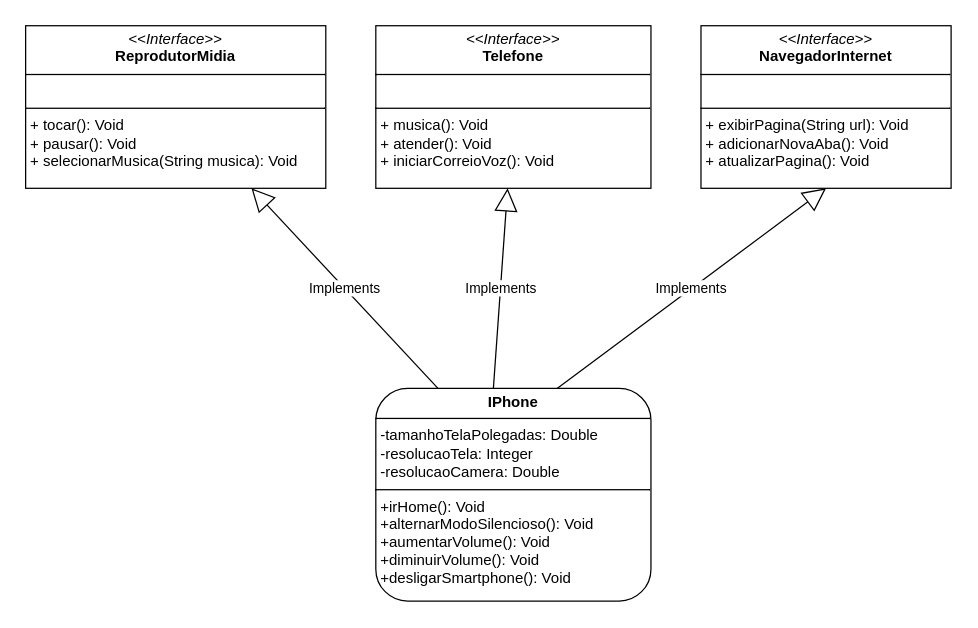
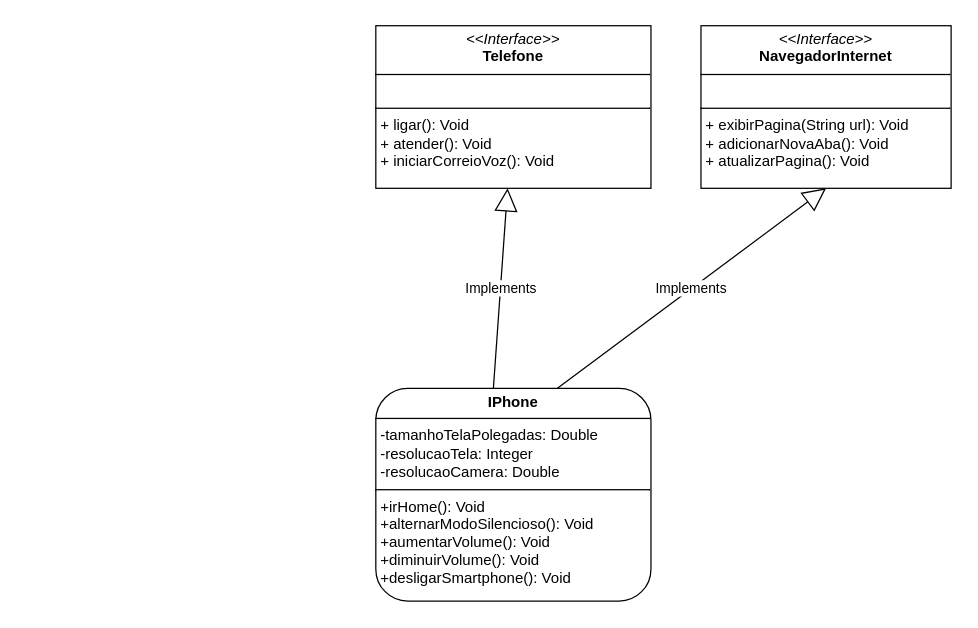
- <mxCell id="3" value="&lt;p style=&quot;margin:0px;margin-top:4px;text-align:center;&quot;&gt;&lt;i&gt;&amp;lt;&amp;lt;Interface&amp;gt;&amp;gt;&lt;/i&gt;&lt;br&gt;&lt;b&gt;Telefone&lt;/b&gt;&lt;/p&gt;&lt;hr size=&quot;1&quot; style=&quot;border-style:solid;&quot;&gt;&lt;p style=&quot;margin:0px;margin-left:4px;&quot;&gt;&lt;br&gt;&lt;/p&gt;&lt;hr size=&quot;1&quot; style=&quot;border-style:solid;&quot;&gt;&lt;p style=&quot;margin:0px;margin-left:4px;&quot;&gt;+ musica(): Void&lt;br&gt;+ atender(): Void&lt;/p&gt;&lt;p style=&quot;margin:0px;margin-left:4px;&quot;&gt;+ iniciarCorreioVoz(): Void&lt;br&gt;&lt;/p&gt;" style="verticalAlign=top;align=left;overflow=fill;html=1;whiteSpace=wrap;" vertex="1" parent="1"><mxGeometry x="300" y="20" width="220" height="130" as="geometry" /></mxCell>
+ <mxCell id="3" value="&lt;p style=&quot;margin:0px;margin-top:4px;text-align:center;&quot;&gt;&lt;i&gt;&amp;lt;&amp;lt;Interface&amp;gt;&amp;gt;&lt;/i&gt;&lt;br&gt;&lt;b&gt;Telefone&lt;/b&gt;&lt;/p&gt;&lt;hr size=&quot;1&quot; style=&quot;border-style:solid;&quot;&gt;&lt;p style=&quot;margin:0px;margin-left:4px;&quot;&gt;&lt;br&gt;&lt;/p&gt;&lt;hr size=&quot;1&quot; style=&quot;border-style:solid;&quot;&gt;&lt;p style=&quot;margin:0px;margin-left:4px;&quot;&gt;+ ligar(): Void&lt;br&gt;+ atender(): Void&lt;/p&gt;&lt;p style=&quot;margin:0px;margin-left:4px;&quot;&gt;+ iniciarCorreioVoz(): Void&lt;br&gt;&lt;/p&gt;" style="verticalAlign=top;align=left;overflow=fill;html=1;whiteSpace=wrap;" vertex="1" parent="1"><mxGeometry x="300" y="20" width="220" height="130" as="geometry" /></mxCell>
- <mxCell id="5" value="&lt;p style=&quot;margin:0px;margin-top:4px;text-align:center;&quot;&gt;&lt;i&gt;&amp;lt;&amp;lt;Interface&amp;gt;&amp;gt;&lt;/i&gt;&lt;br&gt;&lt;b&gt;ReprodutorMidia&lt;/b&gt;&lt;/p&gt;&lt;hr size=&quot;1&quot; style=&quot;border-style:solid;&quot;&gt;&lt;p style=&quot;margin:0px;margin-left:4px;&quot;&gt;&lt;br&gt;&lt;/p&gt;&lt;hr size=&quot;1&quot; style=&quot;border-style:solid;&quot;&gt;&lt;p style=&quot;margin:0px;margin-left:4px;&quot;&gt;+ tocar(): Void&lt;br&gt;+ pausar(): Void&lt;/p&gt;&lt;p style=&quot;margin: 0px 0px 0px 4px;&quot;&gt;+ selecionarMusica(String musica&lt;span style=&quot;background-color: initial;&quot;&gt;): Void&lt;/span&gt;&lt;/p&gt;&lt;p style=&quot;margin: 0px 0px 0px 4px;&quot;&gt;&lt;br&gt;&lt;/p&gt;" style="verticalAlign=top;align=left;overflow=fill;html=1;whiteSpace=wrap;" vertex="1" parent="1"><mxGeometry x="20" y="20" width="240" height="130" as="geometry" /></mxCell>
- <mxCell id="7" value="Implements" style="endArrow=block;endSize=16;endFill=0;html=1;rounded=0;exitX=0.226;exitY=0;exitDx=0;exitDy=0;exitPerimeter=0;" edge="1" parent="1" source="8" target="5"><mxGeometry width="160" relative="1" as="geometry"><mxPoint x="311.92" y="282.34" as="sourcePoint" /><mxPoint x="655" y="160" as="targetPoint" /></mxGeometry></mxCell>
